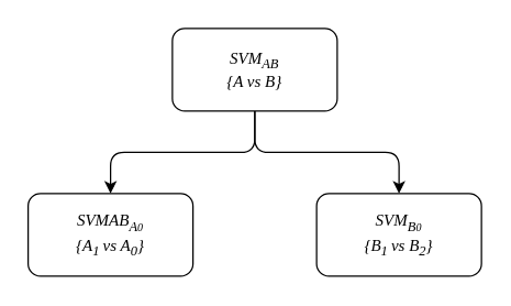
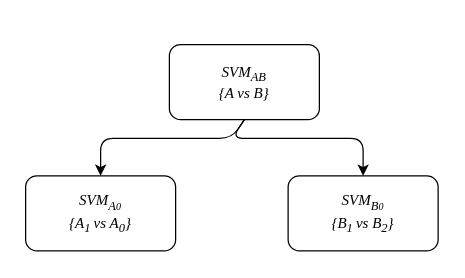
- <mxCell id="4" value="&lt;i&gt;&lt;font face=&quot;Georgia&quot;&gt;SVM&lt;sub&gt;AB&lt;/sub&gt;&lt;br&gt;{A vs B}&lt;br&gt;&lt;/font&gt;&lt;/i&gt;" style="rounded=1;whiteSpace=wrap;html=1;" parent="1" vertex="1"><mxGeometry x="125" y="20" width="120" height="60" as="geometry" /></mxCell>
+ <mxCell id="4" value="&lt;i&gt;&lt;font face=&quot;Georgia&quot;&gt;SVM&lt;sub&gt;AB&lt;/sub&gt;&lt;br&gt;{A vs B}&lt;br&gt;&lt;/font&gt;&lt;/i&gt;" style="rounded=1;whiteSpace=wrap;html=1;" parent="1" vertex="1"><mxGeometry x="135" y="35" width="120" height="60" as="geometry" /></mxCell>
- <mxCell id="5" value="&lt;font face=&quot;Georgia&quot;&gt;&lt;i&gt;SVMAB&lt;sub&gt;A&lt;span style=&quot;font-size: 8px&quot;&gt;0&lt;br&gt;&lt;/span&gt;&lt;/sub&gt;&lt;/i&gt;&lt;/font&gt;&lt;font face=&quot;Georgia&quot;&gt;&lt;i&gt;{A&lt;sub&gt;1&amp;nbsp;&lt;/sub&gt;vs A&lt;sub&gt;0&lt;/sub&gt;}&lt;/i&gt;&lt;br&gt;&lt;/font&gt;" style="rounded=1;whiteSpace=wrap;html=1;" parent="1" vertex="1"><mxGeometry x="20" y="140" width="120" height="60" as="geometry" /></mxCell>
+ <mxCell id="5" value="&lt;font face=&quot;Georgia&quot;&gt;&lt;i&gt;SVM&lt;sub&gt;A&lt;span style=&quot;font-size: 8px&quot;&gt;0&lt;br&gt;&lt;/span&gt;&lt;/sub&gt;&lt;/i&gt;&lt;/font&gt;&lt;font face=&quot;Georgia&quot;&gt;&lt;i&gt;{A&lt;sub&gt;1&amp;nbsp;&lt;/sub&gt;vs A&lt;sub&gt;0&lt;/sub&gt;}&lt;/i&gt;&lt;br&gt;&lt;/font&gt;" style="rounded=1;whiteSpace=wrap;html=1;" parent="1" vertex="1"><mxGeometry x="20" y="140" width="120" height="60" as="geometry" /></mxCell>
